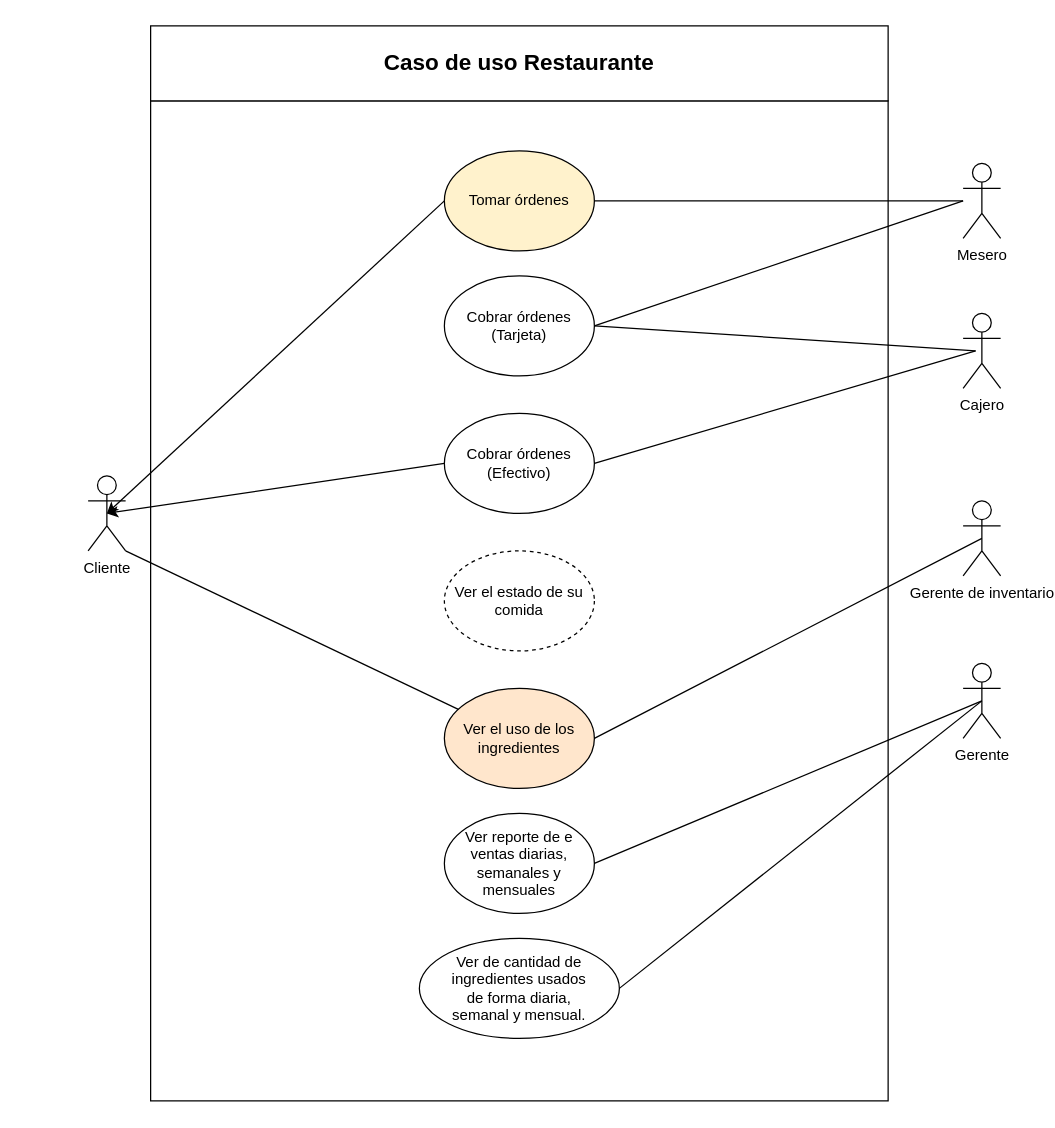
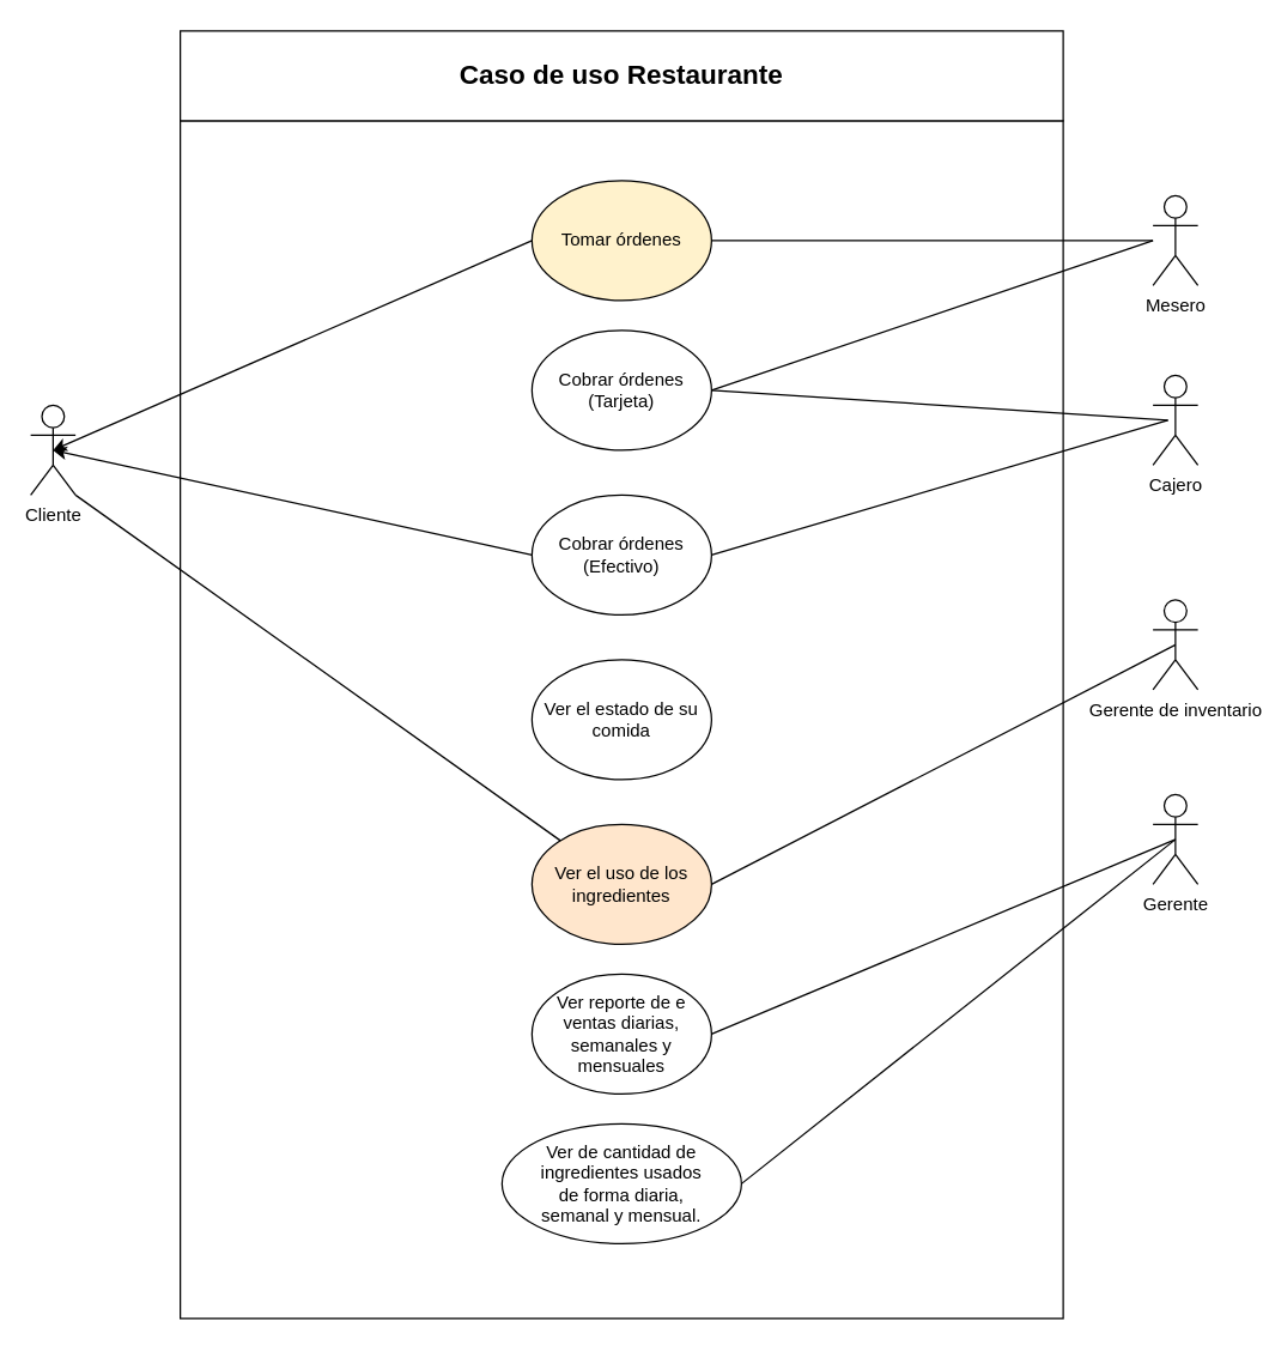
- <mxCell id="3" value="Cliente" style="shape=umlActor;verticalLabelPosition=bottom;verticalAlign=top;html=1;outlineConnect=0;" vertex="1" parent="1"><mxGeometry x="70" y="380" width="30" height="60" as="geometry" /></mxCell>
+ <mxCell id="3" value="Cliente" style="shape=umlActor;verticalLabelPosition=bottom;verticalAlign=top;html=1;outlineConnect=0;" vertex="1" parent="1"><mxGeometry x="20" y="270" width="30" height="60" as="geometry" /></mxCell>
- <mxCell id="7" value="Ver el estado de su comida" style="ellipse;whiteSpace=wrap;html=1;dashed=1;" vertex="1" parent="1"><mxGeometry x="355" y="440" width="120" height="80" as="geometry" /></mxCell>
+ <mxCell id="7" value="Ver el estado de su comida" style="ellipse;whiteSpace=wrap;html=1;" vertex="1" parent="1"><mxGeometry x="355" y="440" width="120" height="80" as="geometry" /></mxCell>
